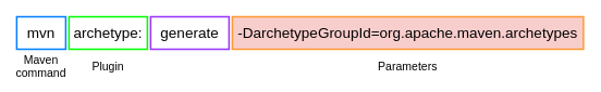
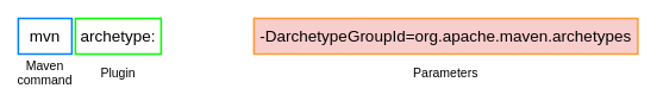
- <mxCell id="6" value="&lt;font style=&quot;font-size: 18px&quot;&gt;generate&lt;/font&gt;" style="rounded=0;whiteSpace=wrap;html=1;strokeColor=#9933FF;strokeWidth=2;fillColor=#ffffff;" vertex="1" parent="1"><mxGeometry x="184" y="20" width="96" height="40" as="geometry" /></mxCell>
